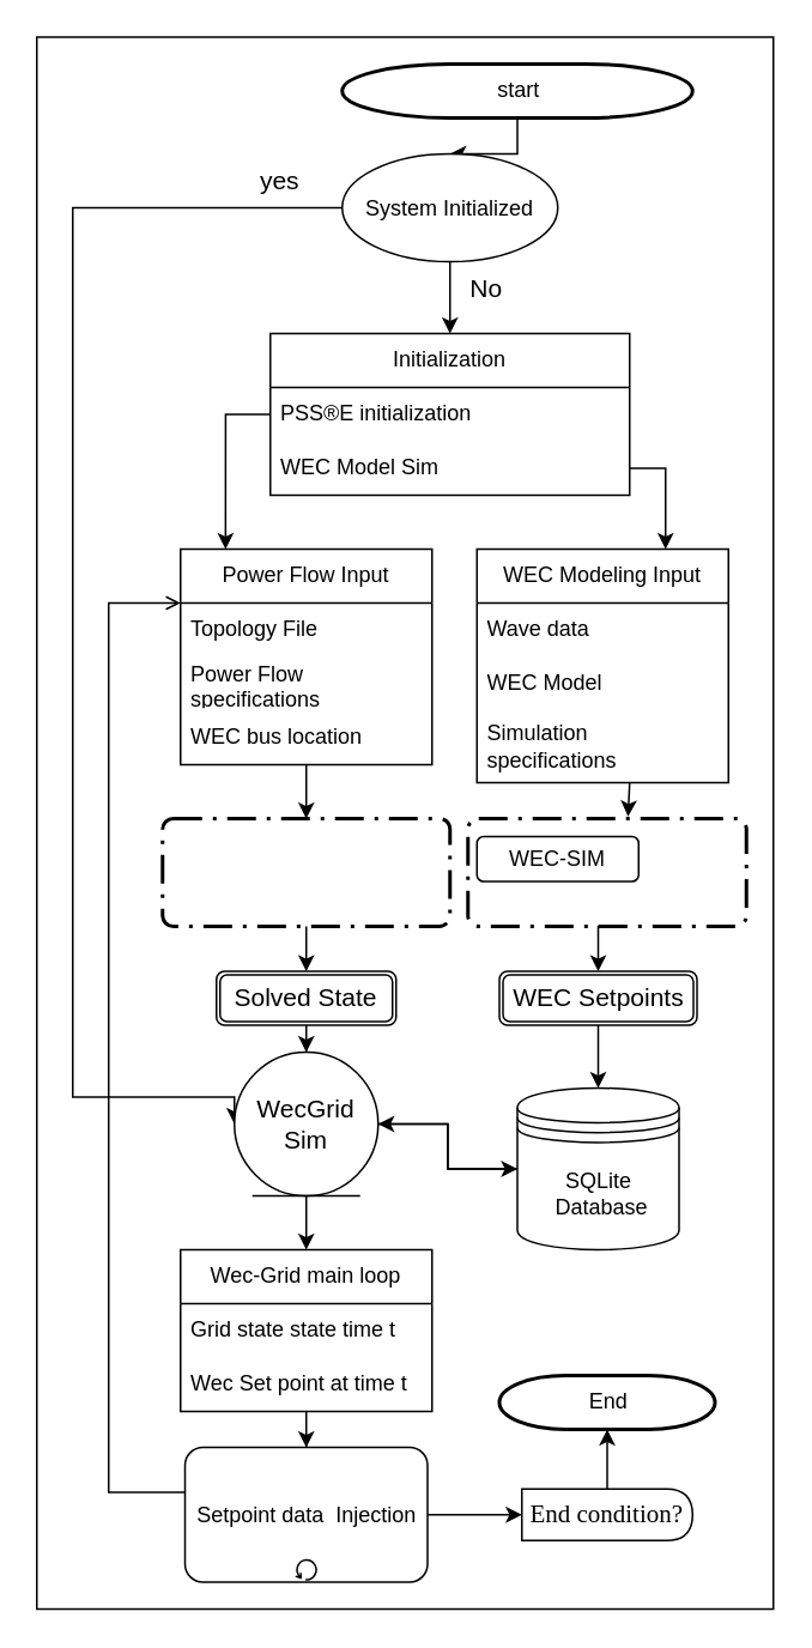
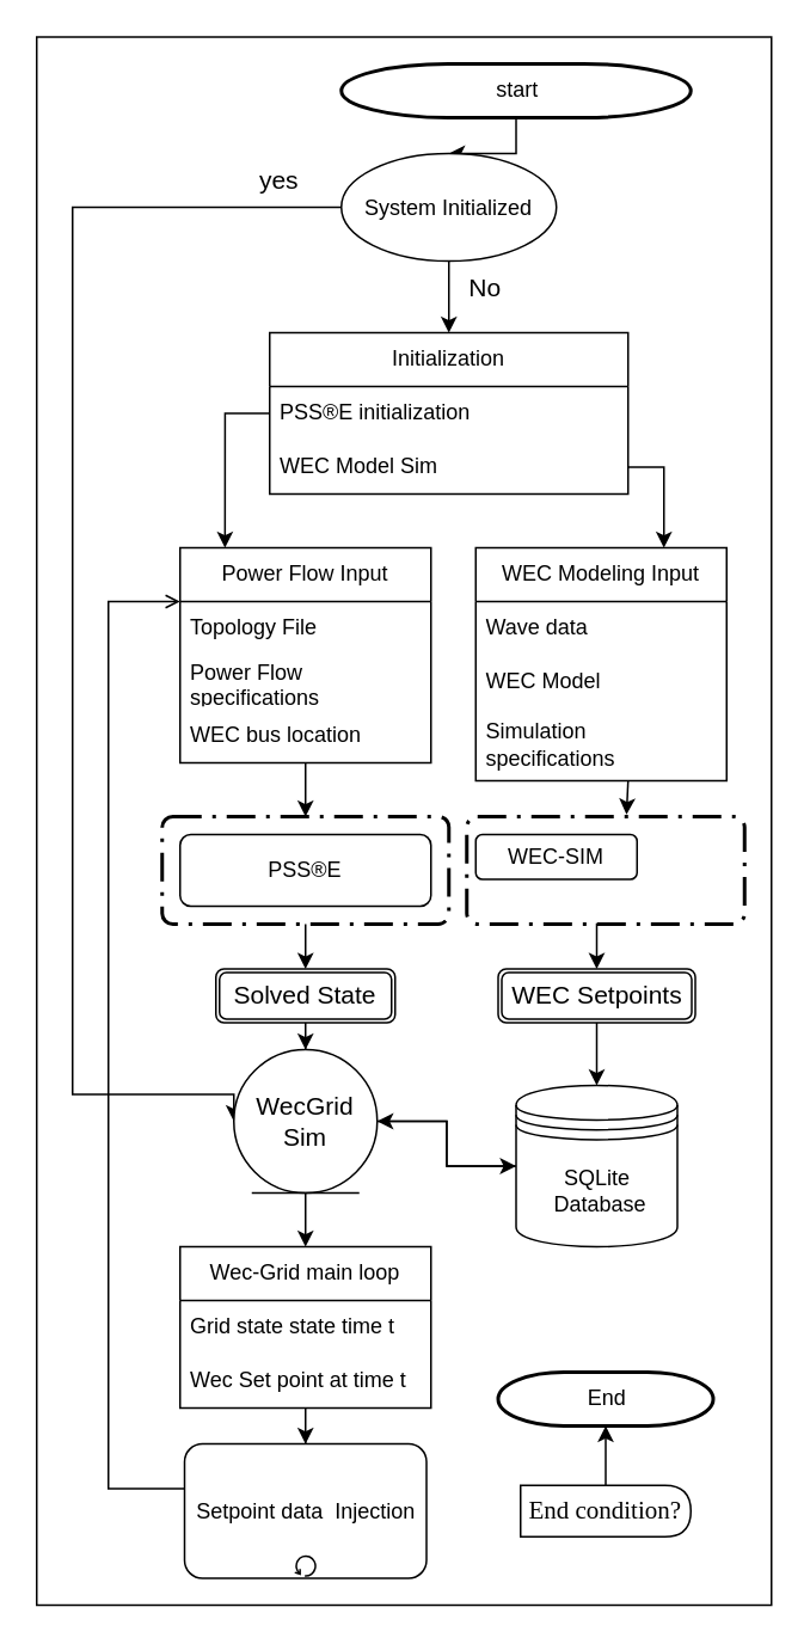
+ <mxCell id="6" value="PSS®E" style="rounded=1;whiteSpace=wrap;html=1;" parent="1" vertex="1"><mxGeometry x="100" y="465" width="140" height="40" as="geometry" /></mxCell>
- <mxCell id="42" style="edgeStyle=orthogonalEdgeStyle;rounded=0;orthogonalLoop=1;jettySize=auto;html=1;exitX=1;exitY=0.5;exitDx=0;exitDy=0;exitPerimeter=0;entryX=0;entryY=0.5;entryDx=0;entryDy=0;fontFamily=Times New Roman;fontSize=14;" parent="1" source="43" target="46" edge="1"><mxGeometry relative="1" as="geometry" /></mxCell>
